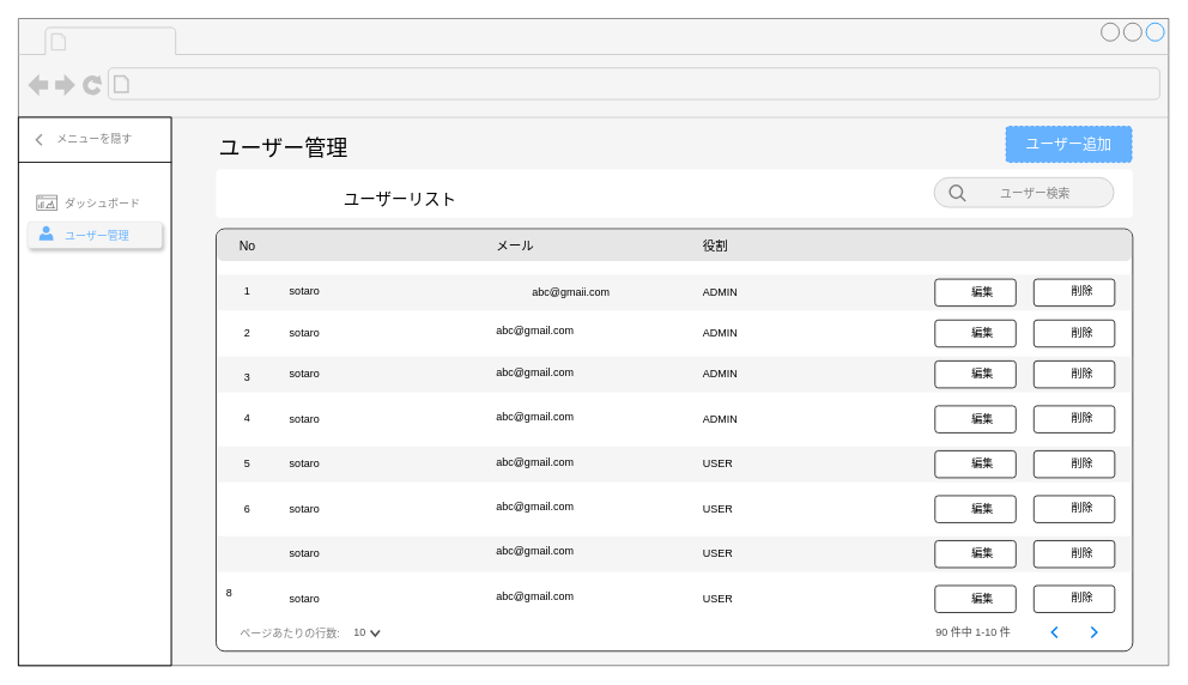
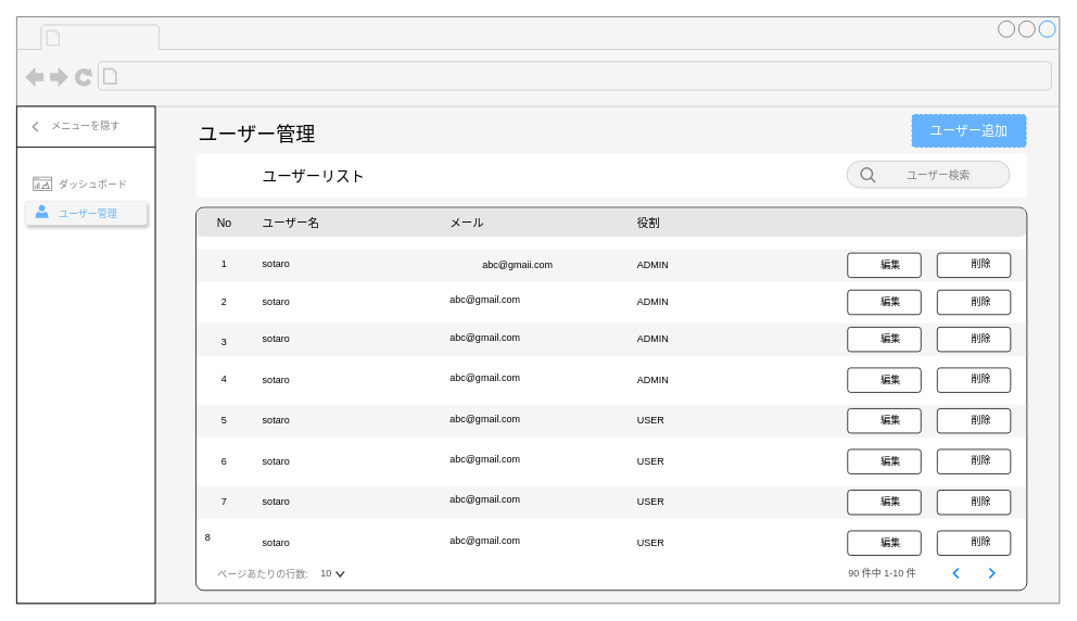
- <mxCell id="9" value="&lt;font style=&quot;font-size: 18px;&quot;&gt;ユーザーリスト&lt;/font&gt;" style="text;html=1;strokeColor=none;fillColor=none;align=left;verticalAlign=middle;whiteSpace=wrap;rounded=0;" vertex="1" parent="2"><mxGeometry x="360" y="187" width="150" height="30" as="geometry" /></mxCell>
+ <mxCell id="9" value="&lt;font style=&quot;font-size: 18px;&quot;&gt;ユーザーリスト&lt;/font&gt;" style="text;html=1;strokeColor=none;fillColor=none;align=left;verticalAlign=middle;whiteSpace=wrap;rounded=0;" vertex="1" parent="2"><mxGeometry x="300" y="182" width="150" height="30" as="geometry" /></mxCell>
+ <mxCell id="24" value="&lt;span style=&quot;font-size: 14px;&quot;&gt;ユーザー名&lt;/span&gt;" style="text;html=1;strokeColor=none;fillColor=none;align=left;verticalAlign=middle;whiteSpace=wrap;rounded=0;" vertex="1" parent="2"><mxGeometry x="300" y="238" width="90" height="30" as="geometry" /></mxCell>
+ <mxCell id="85" value="7" style="text;html=1;strokeColor=none;fillColor=none;align=center;verticalAlign=middle;whiteSpace=wrap;rounded=0;" vertex="1" parent="2"><mxGeometry x="245" y="581" width="20" height="30" as="geometry" /></mxCell>
